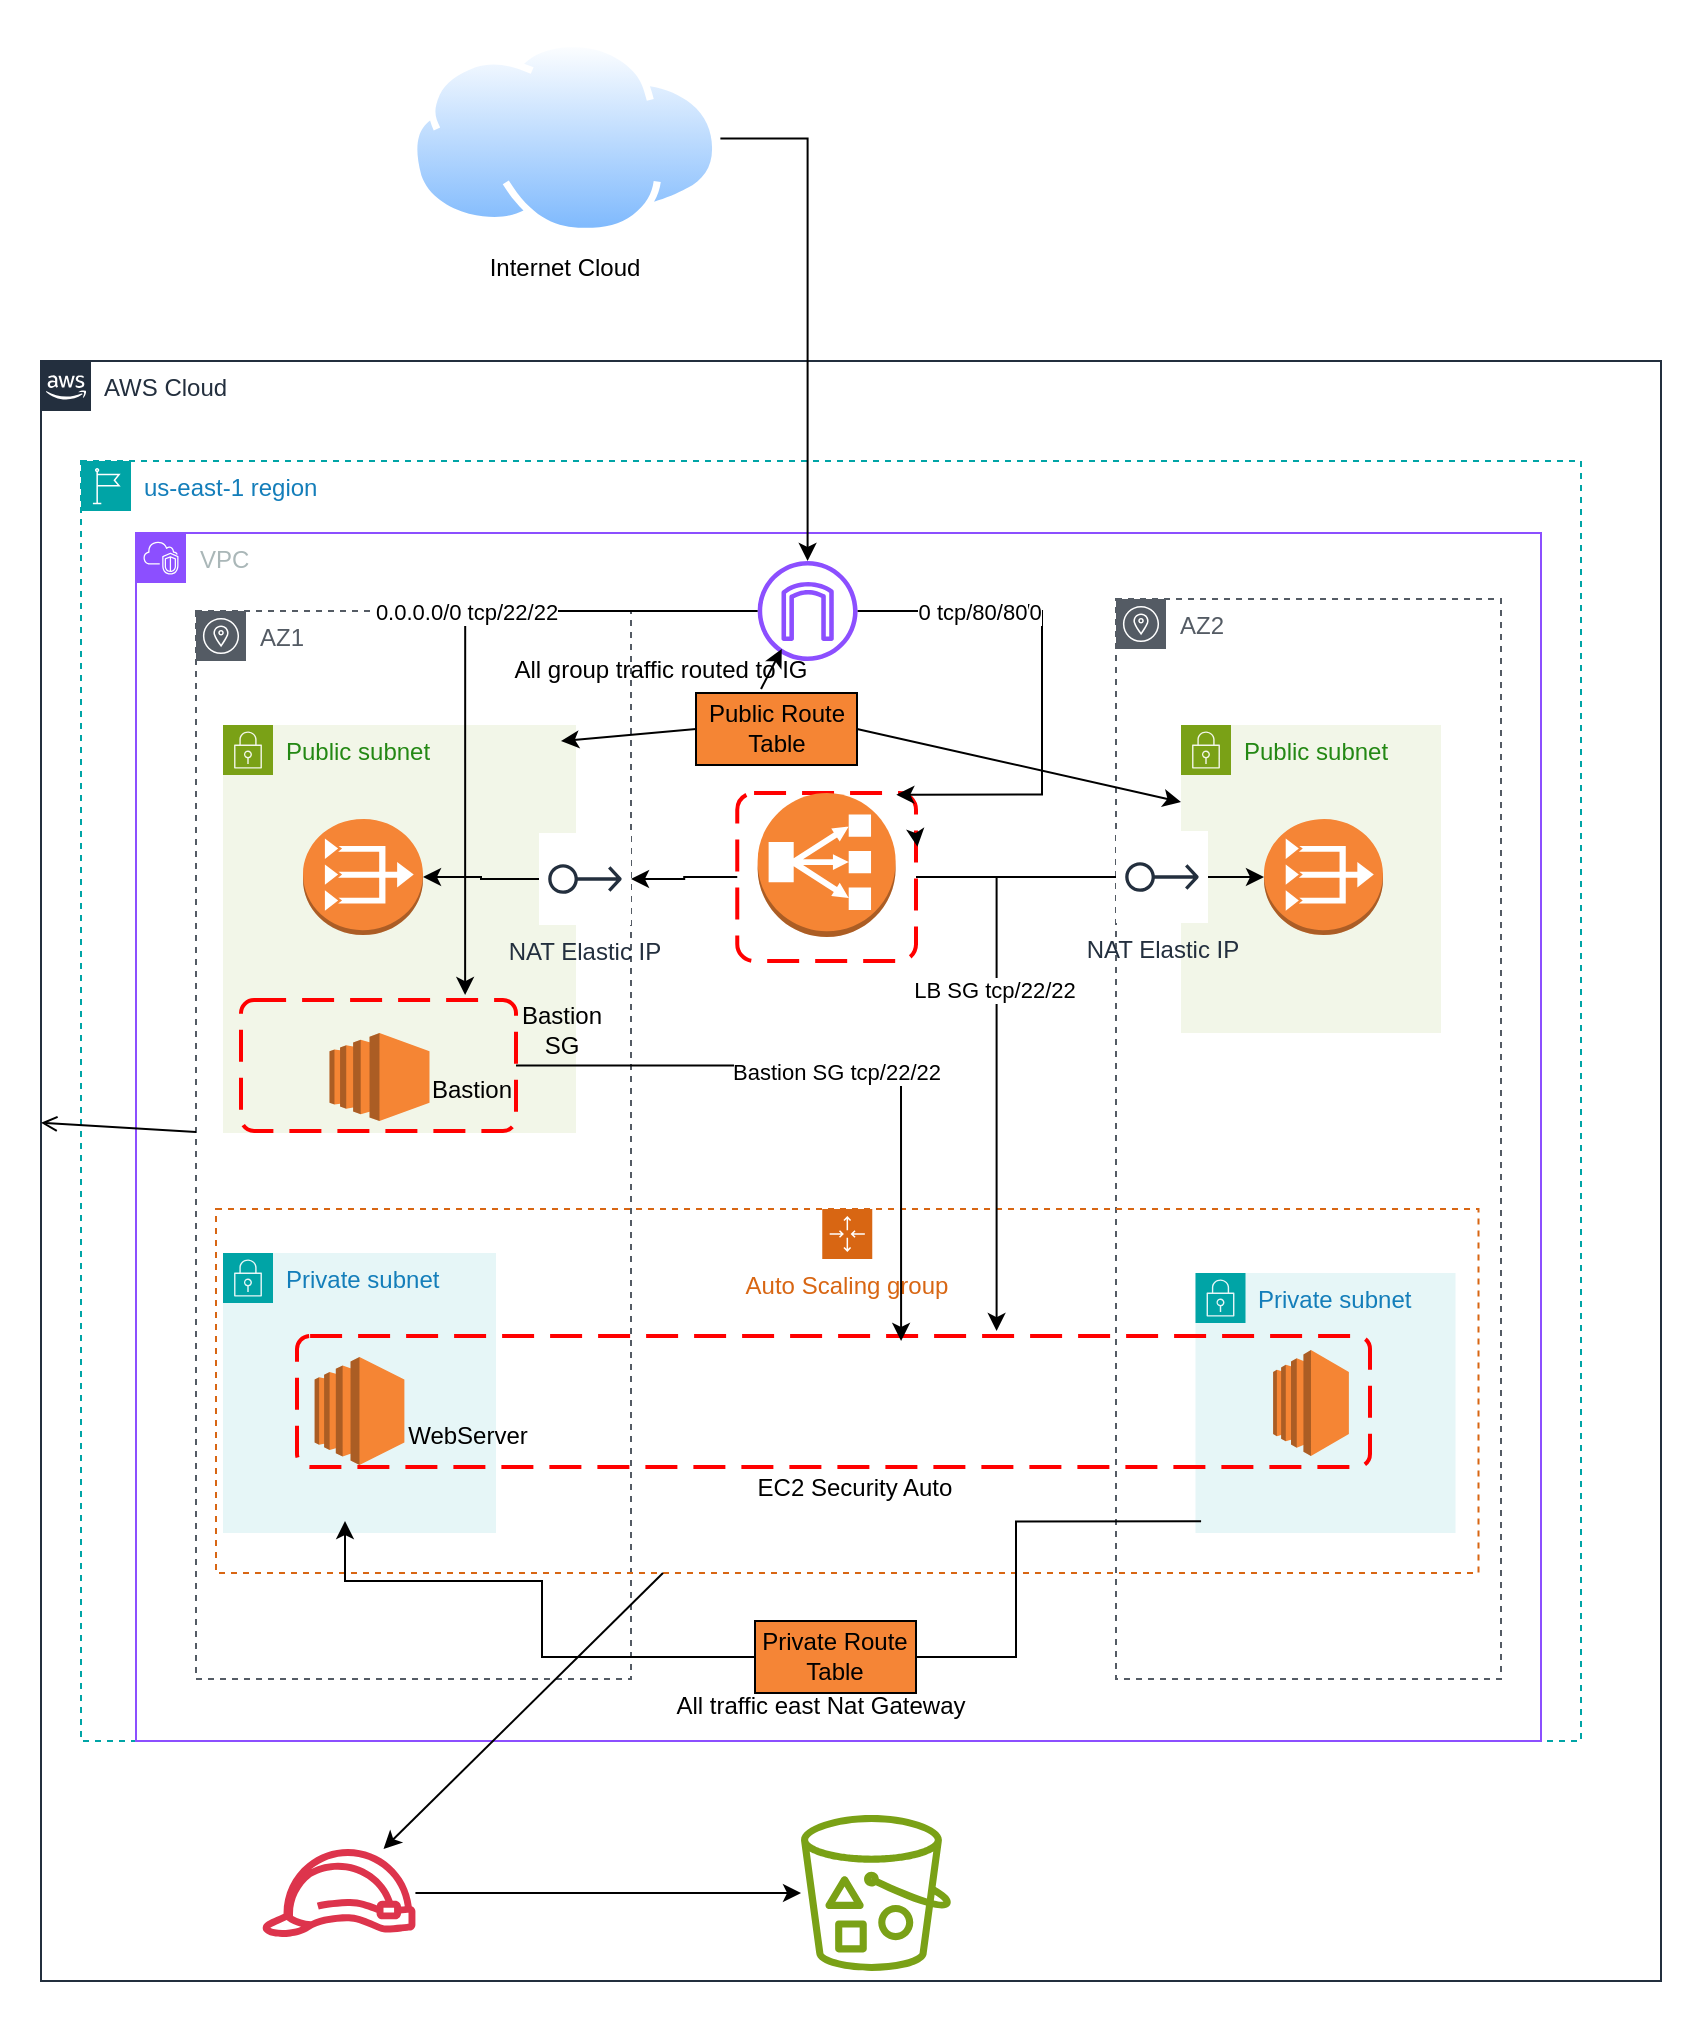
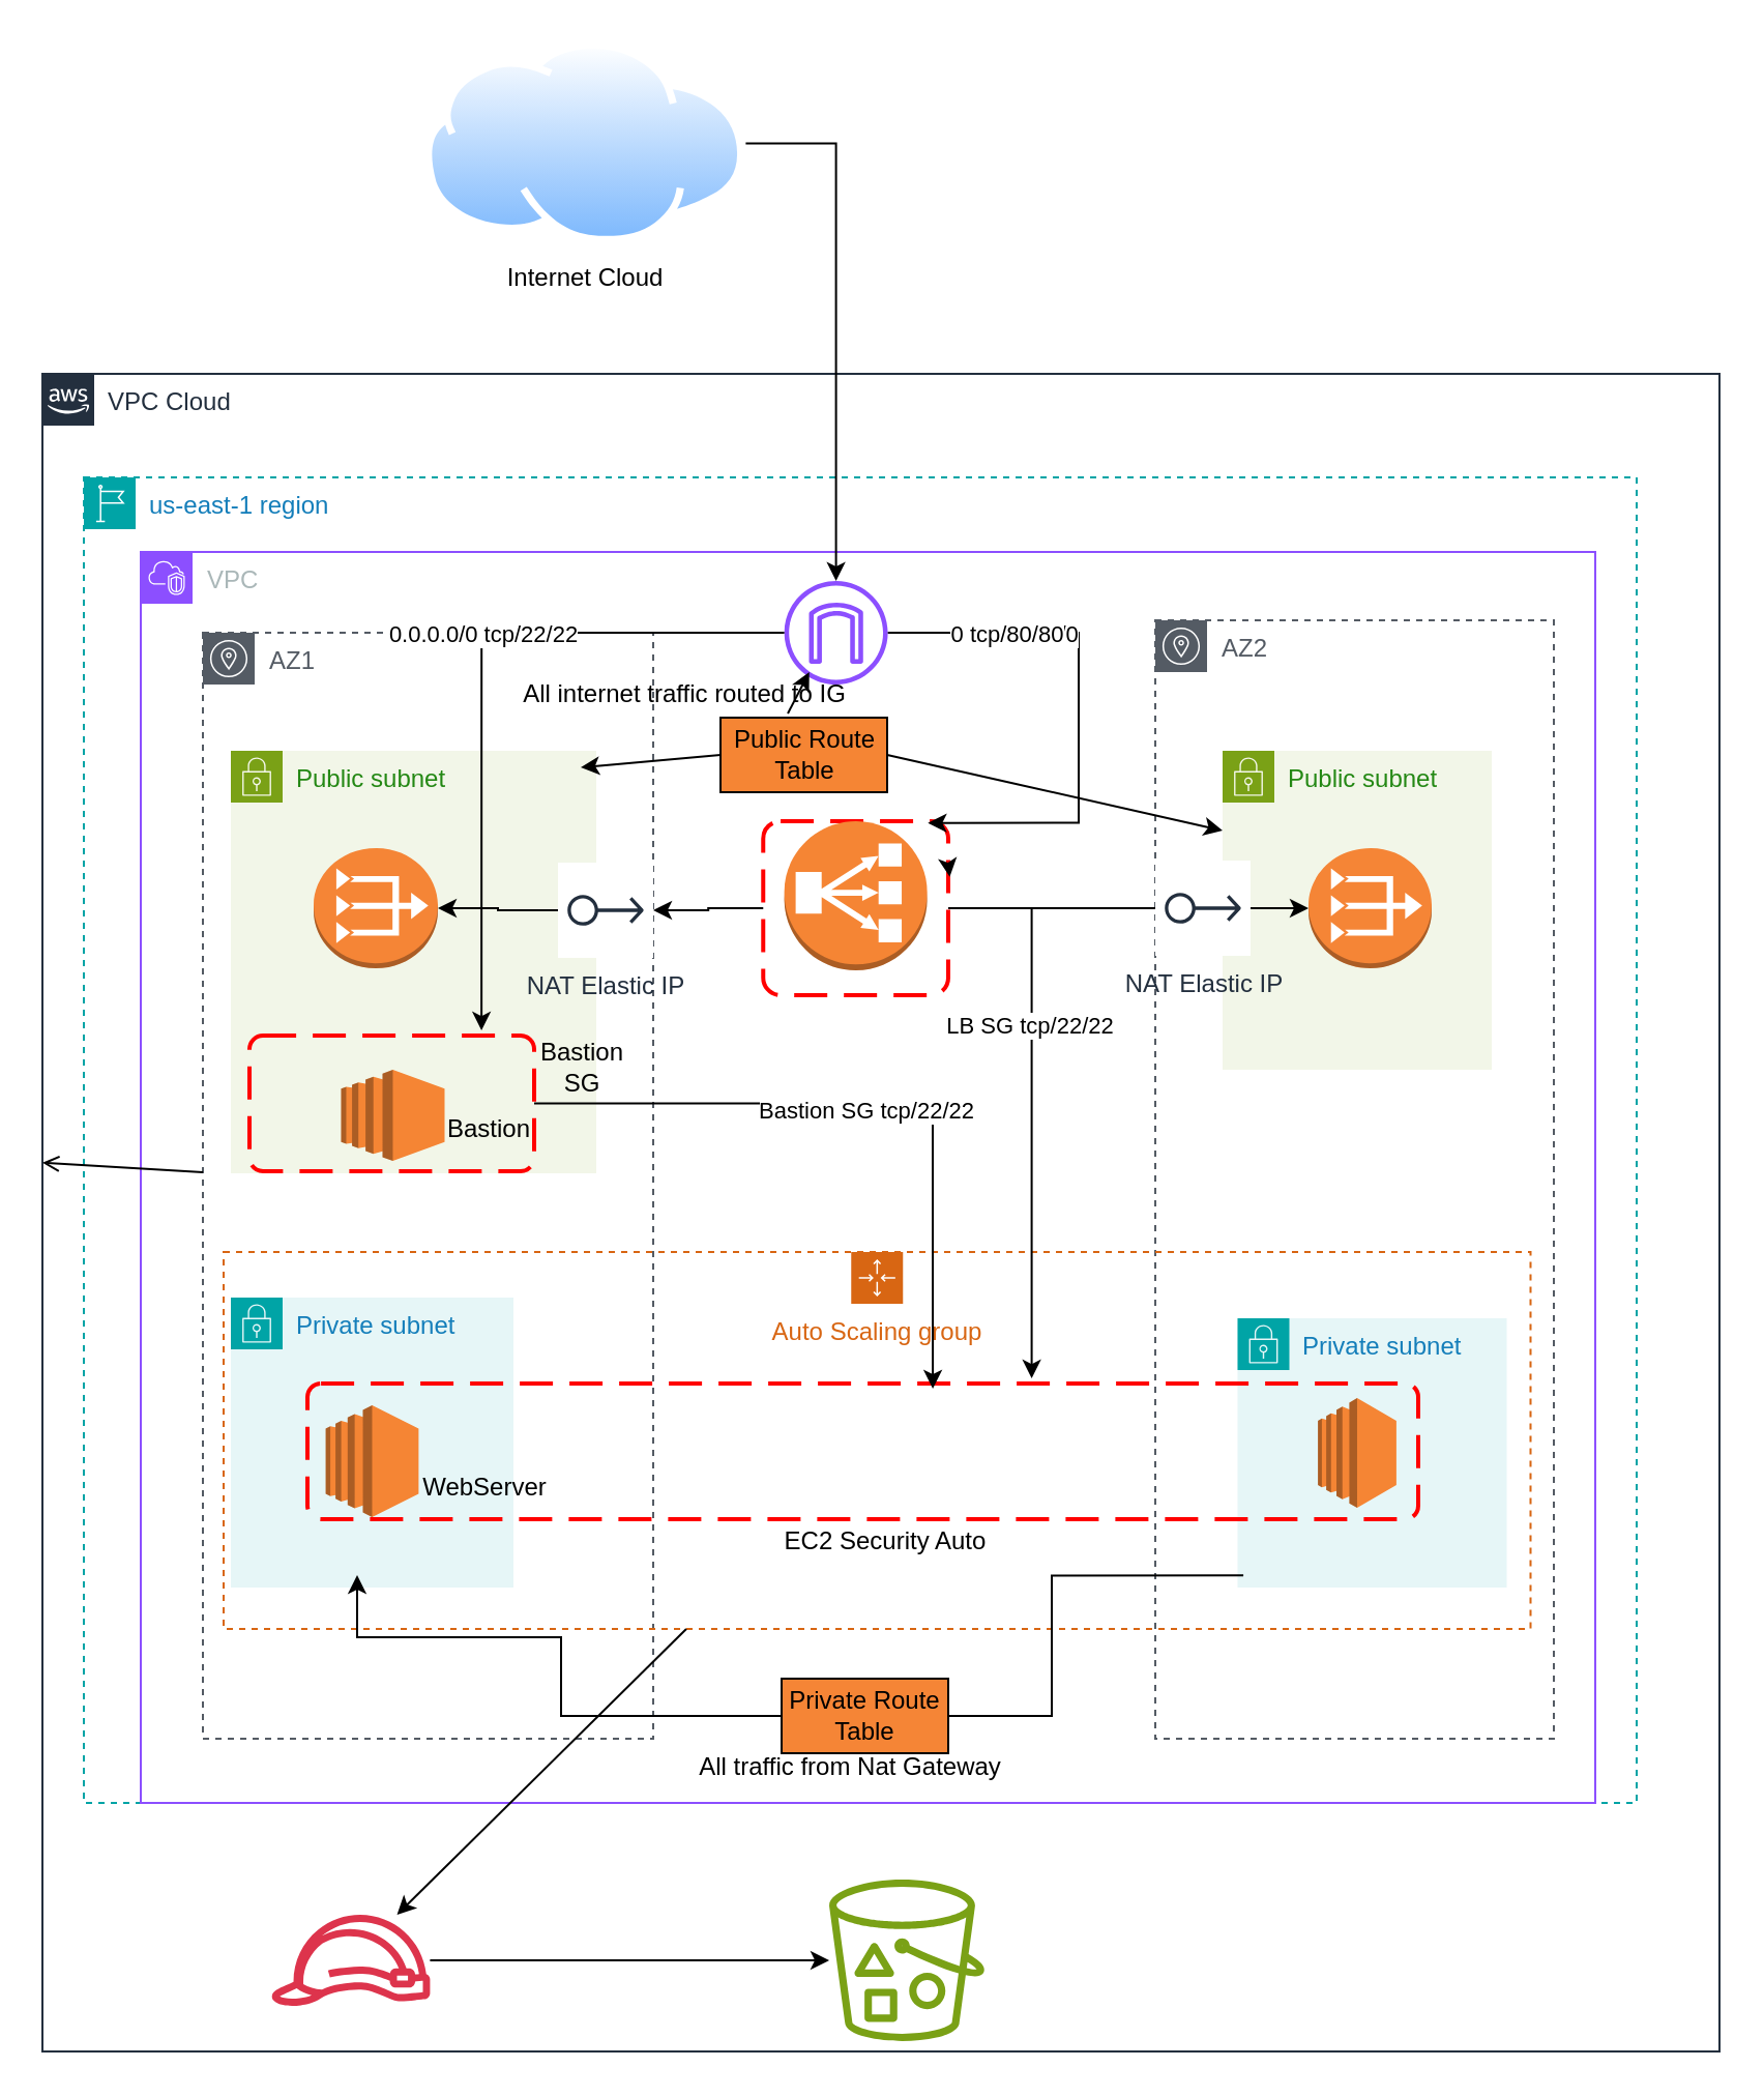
- <mxCell id="2" value="AWS Cloud" style="points=[[0,0],[0.25,0],[0.5,0],[0.75,0],[1,0],[1,0.25],[1,0.5],[1,0.75],[1,1],[0.75,1],[0.5,1],[0.25,1],[0,1],[0,0.75],[0,0.5],[0,0.25]];outlineConnect=0;gradientColor=none;html=1;whiteSpace=wrap;fontSize=12;fontStyle=0;shape=mxgraph.aws4.group;grIcon=mxgraph.aws4.group_aws_cloud_alt;strokeColor=#232F3E;fillColor=none;verticalAlign=top;align=left;spacingLeft=30;fontColor=#232F3E;dashed=0;labelBackgroundColor=#ffffff;container=1;pointerEvents=0;collapsible=0;recursiveResize=0;" parent="1" vertex="1"><mxGeometry x="20" y="180" width="810" height="810" as="geometry" /></mxCell>
+ <mxCell id="2" value="VPC Cloud" style="points=[[0,0],[0.25,0],[0.5,0],[0.75,0],[1,0],[1,0.25],[1,0.5],[1,0.75],[1,1],[0.75,1],[0.5,1],[0.25,1],[0,1],[0,0.75],[0,0.5],[0,0.25]];outlineConnect=0;gradientColor=none;html=1;whiteSpace=wrap;fontSize=12;fontStyle=0;shape=mxgraph.aws4.group;grIcon=mxgraph.aws4.group_aws_cloud_alt;strokeColor=#232F3E;fillColor=none;verticalAlign=top;align=left;spacingLeft=30;fontColor=#232F3E;dashed=0;labelBackgroundColor=#ffffff;container=1;pointerEvents=0;collapsible=0;recursiveResize=0;" parent="1" vertex="1"><mxGeometry x="20" y="180" width="810" height="810" as="geometry" /></mxCell>
- <mxCell id="47" value="All group traffic routed to IG" style="text;html=1;align=center;verticalAlign=middle;resizable=0;points=[];autosize=1;strokeColor=none;fillColor=none;" vertex="1" parent="4"><mxGeometry x="172.5" y="54" width="180" height="30" as="geometry" /></mxCell>
+ <mxCell id="47" value="All internet traffic routed to IG" style="text;html=1;align=center;verticalAlign=middle;resizable=0;points=[];autosize=1;strokeColor=none;fillColor=none;" vertex="1" parent="4"><mxGeometry x="172.5" y="54" width="180" height="30" as="geometry" /></mxCell>
- <mxCell id="56" value="All traffic east Nat Gateway" style="text;html=1;align=center;verticalAlign=middle;resizable=0;points=[];autosize=1;strokeColor=none;fillColor=none;" vertex="1" parent="1"><mxGeometry x="325" y="838" width="170" height="30" as="geometry" /></mxCell>
+ <mxCell id="56" value="All traffic from Nat Gateway" style="text;html=1;align=center;verticalAlign=middle;resizable=0;points=[];autosize=1;strokeColor=none;fillColor=none;" vertex="1" parent="1"><mxGeometry x="325" y="838" width="170" height="30" as="geometry" /></mxCell>
